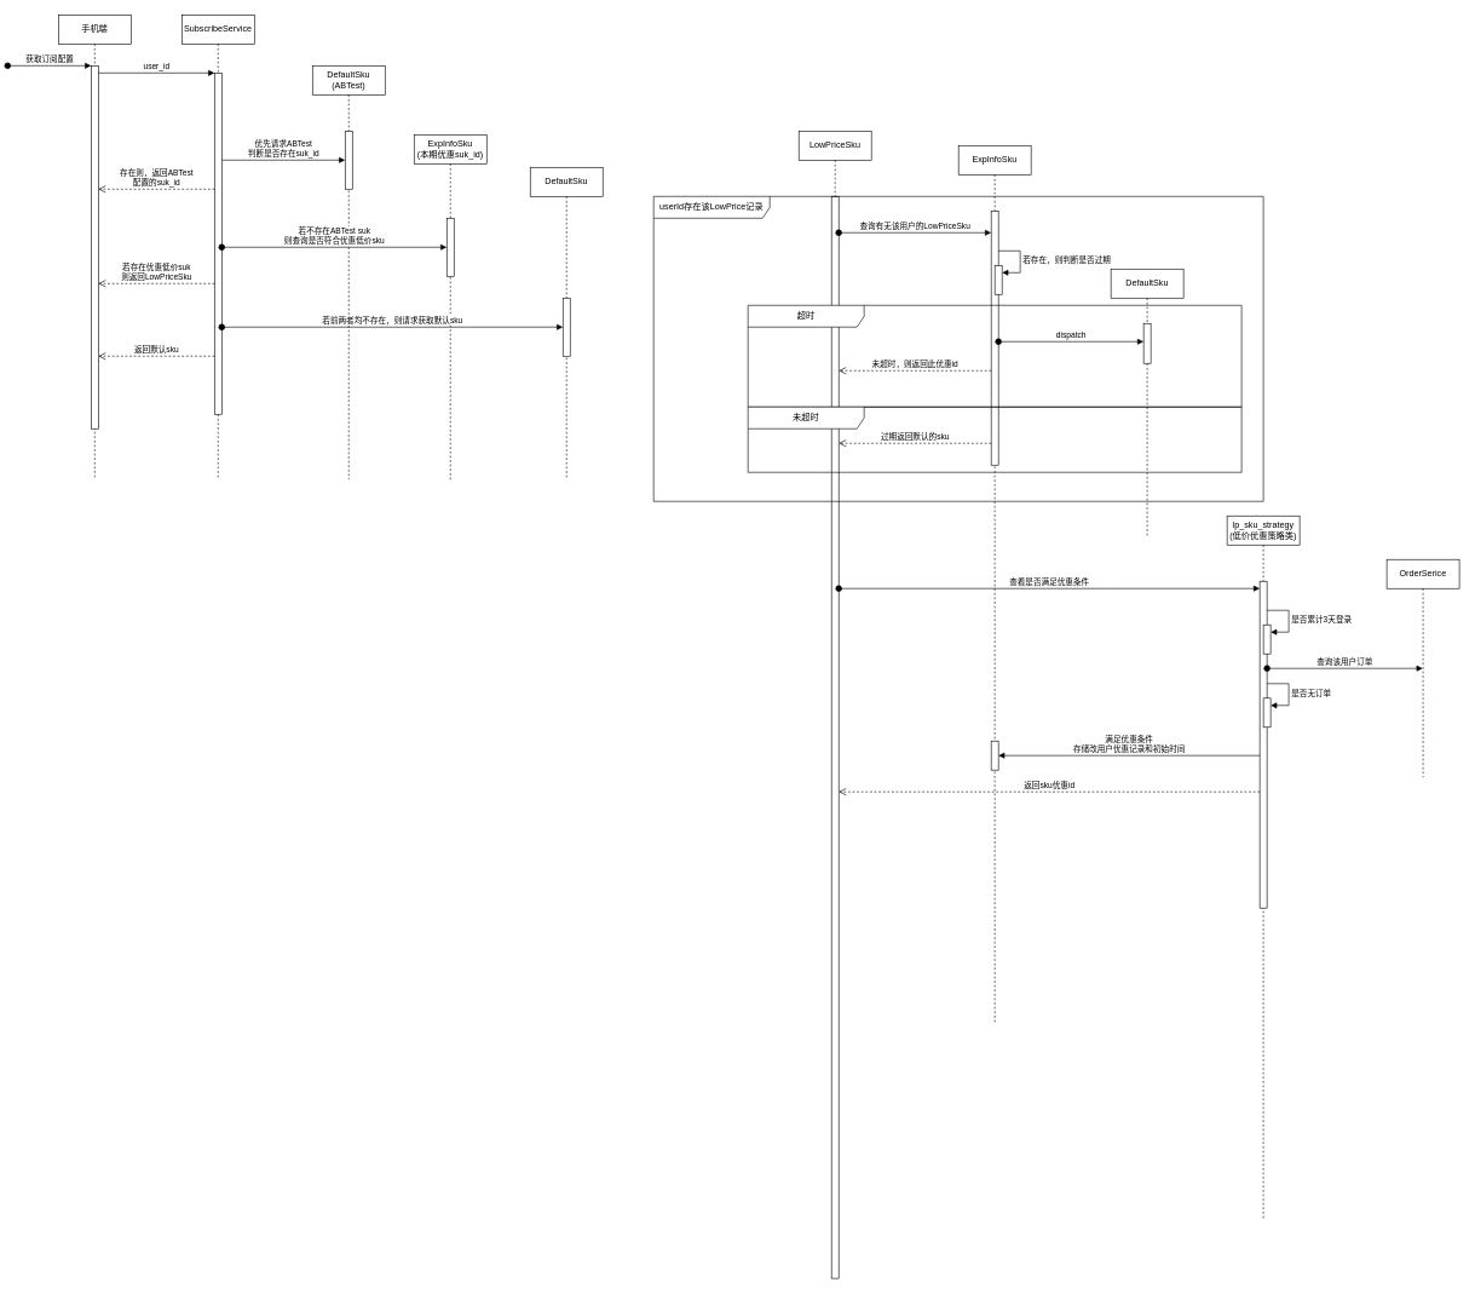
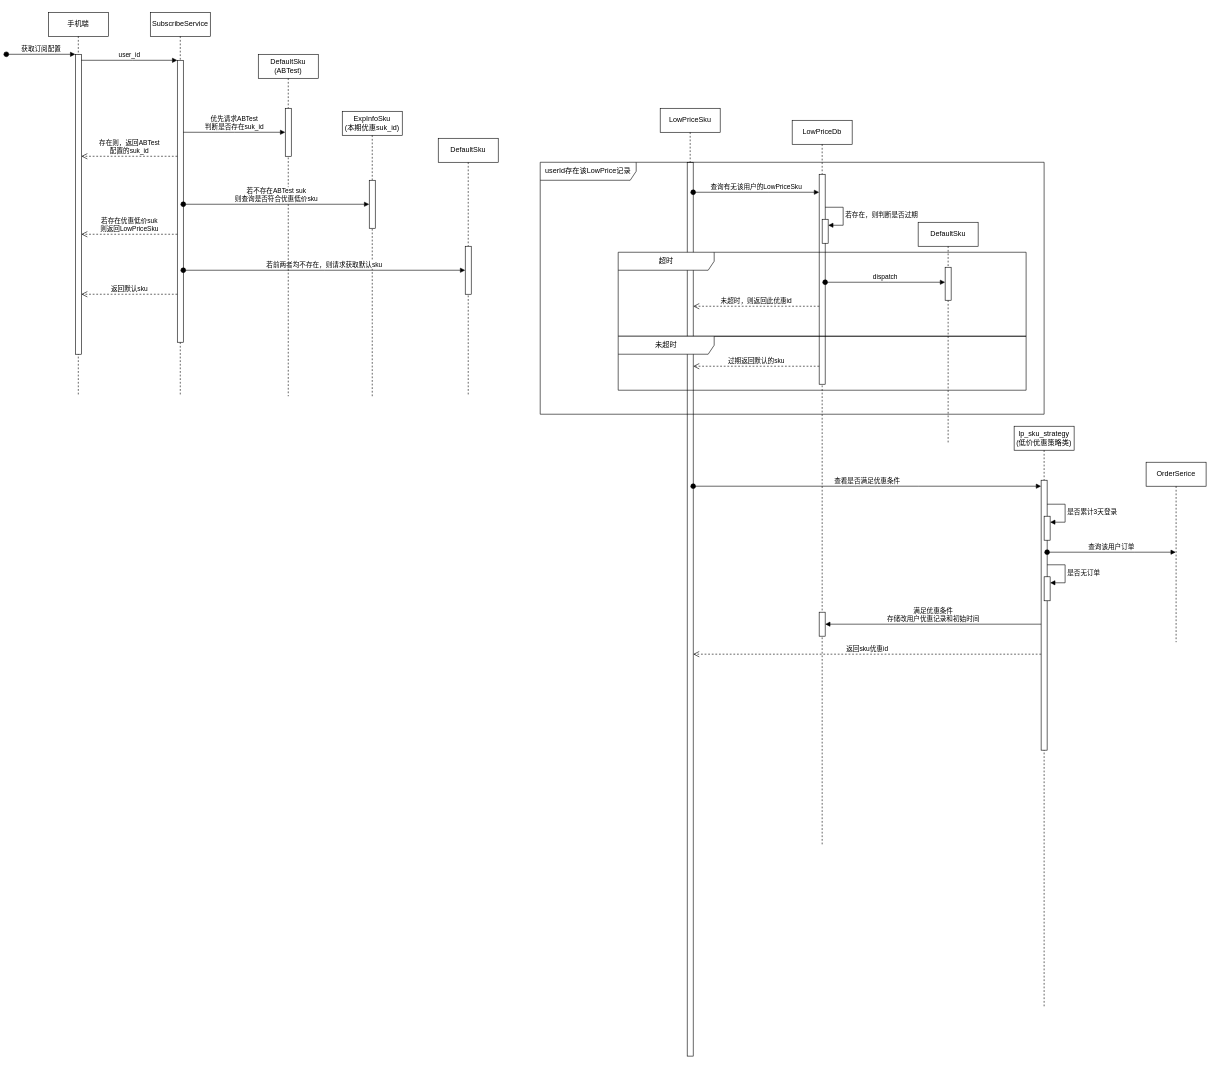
- <mxCell id="22" value="ExpInfoSku" style="shape=umlLifeline;perimeter=lifelinePerimeter;whiteSpace=wrap;html=1;container=1;dropTarget=0;collapsible=0;recursiveResize=0;outlineConnect=0;portConstraint=eastwest;newEdgeStyle={&quot;edgeStyle&quot;:&quot;elbowEdgeStyle&quot;,&quot;elbow&quot;:&quot;vertical&quot;,&quot;curved&quot;:0,&quot;rounded&quot;:0};" vertex="1" parent="1"><mxGeometry x="1260" y="200" width="100" height="1210" as="geometry" /></mxCell>
+ <mxCell id="22" value="LowPriceDb" style="shape=umlLifeline;perimeter=lifelinePerimeter;whiteSpace=wrap;html=1;container=1;dropTarget=0;collapsible=0;recursiveResize=0;outlineConnect=0;portConstraint=eastwest;newEdgeStyle={&quot;edgeStyle&quot;:&quot;elbowEdgeStyle&quot;,&quot;elbow&quot;:&quot;vertical&quot;,&quot;curved&quot;:0,&quot;rounded&quot;:0};" vertex="1" parent="1"><mxGeometry x="1260" y="200" width="100" height="1210" as="geometry" /></mxCell>
